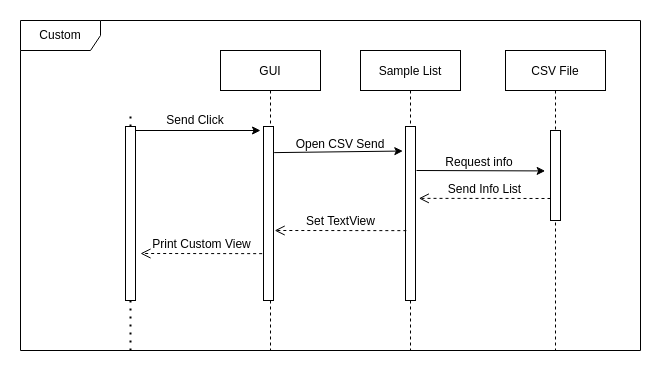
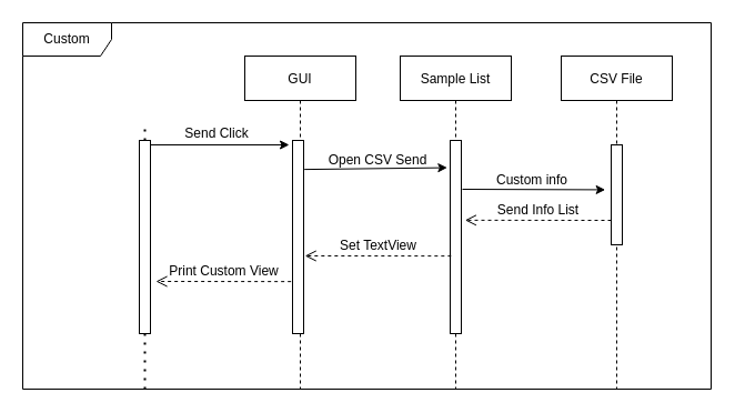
- <mxCell id="15" value="Request info" style="text;html=1;strokeColor=none;fillColor=none;align=center;verticalAlign=middle;whiteSpace=wrap;rounded=0;" vertex="1" parent="1"><mxGeometry x="429" y="152" width="100" height="20" as="geometry" /></mxCell>
+ <mxCell id="15" value="Custom info" style="text;html=1;strokeColor=none;fillColor=none;align=center;verticalAlign=middle;whiteSpace=wrap;rounded=0;" vertex="1" parent="1"><mxGeometry x="429" y="152" width="100" height="20" as="geometry" /></mxCell>
